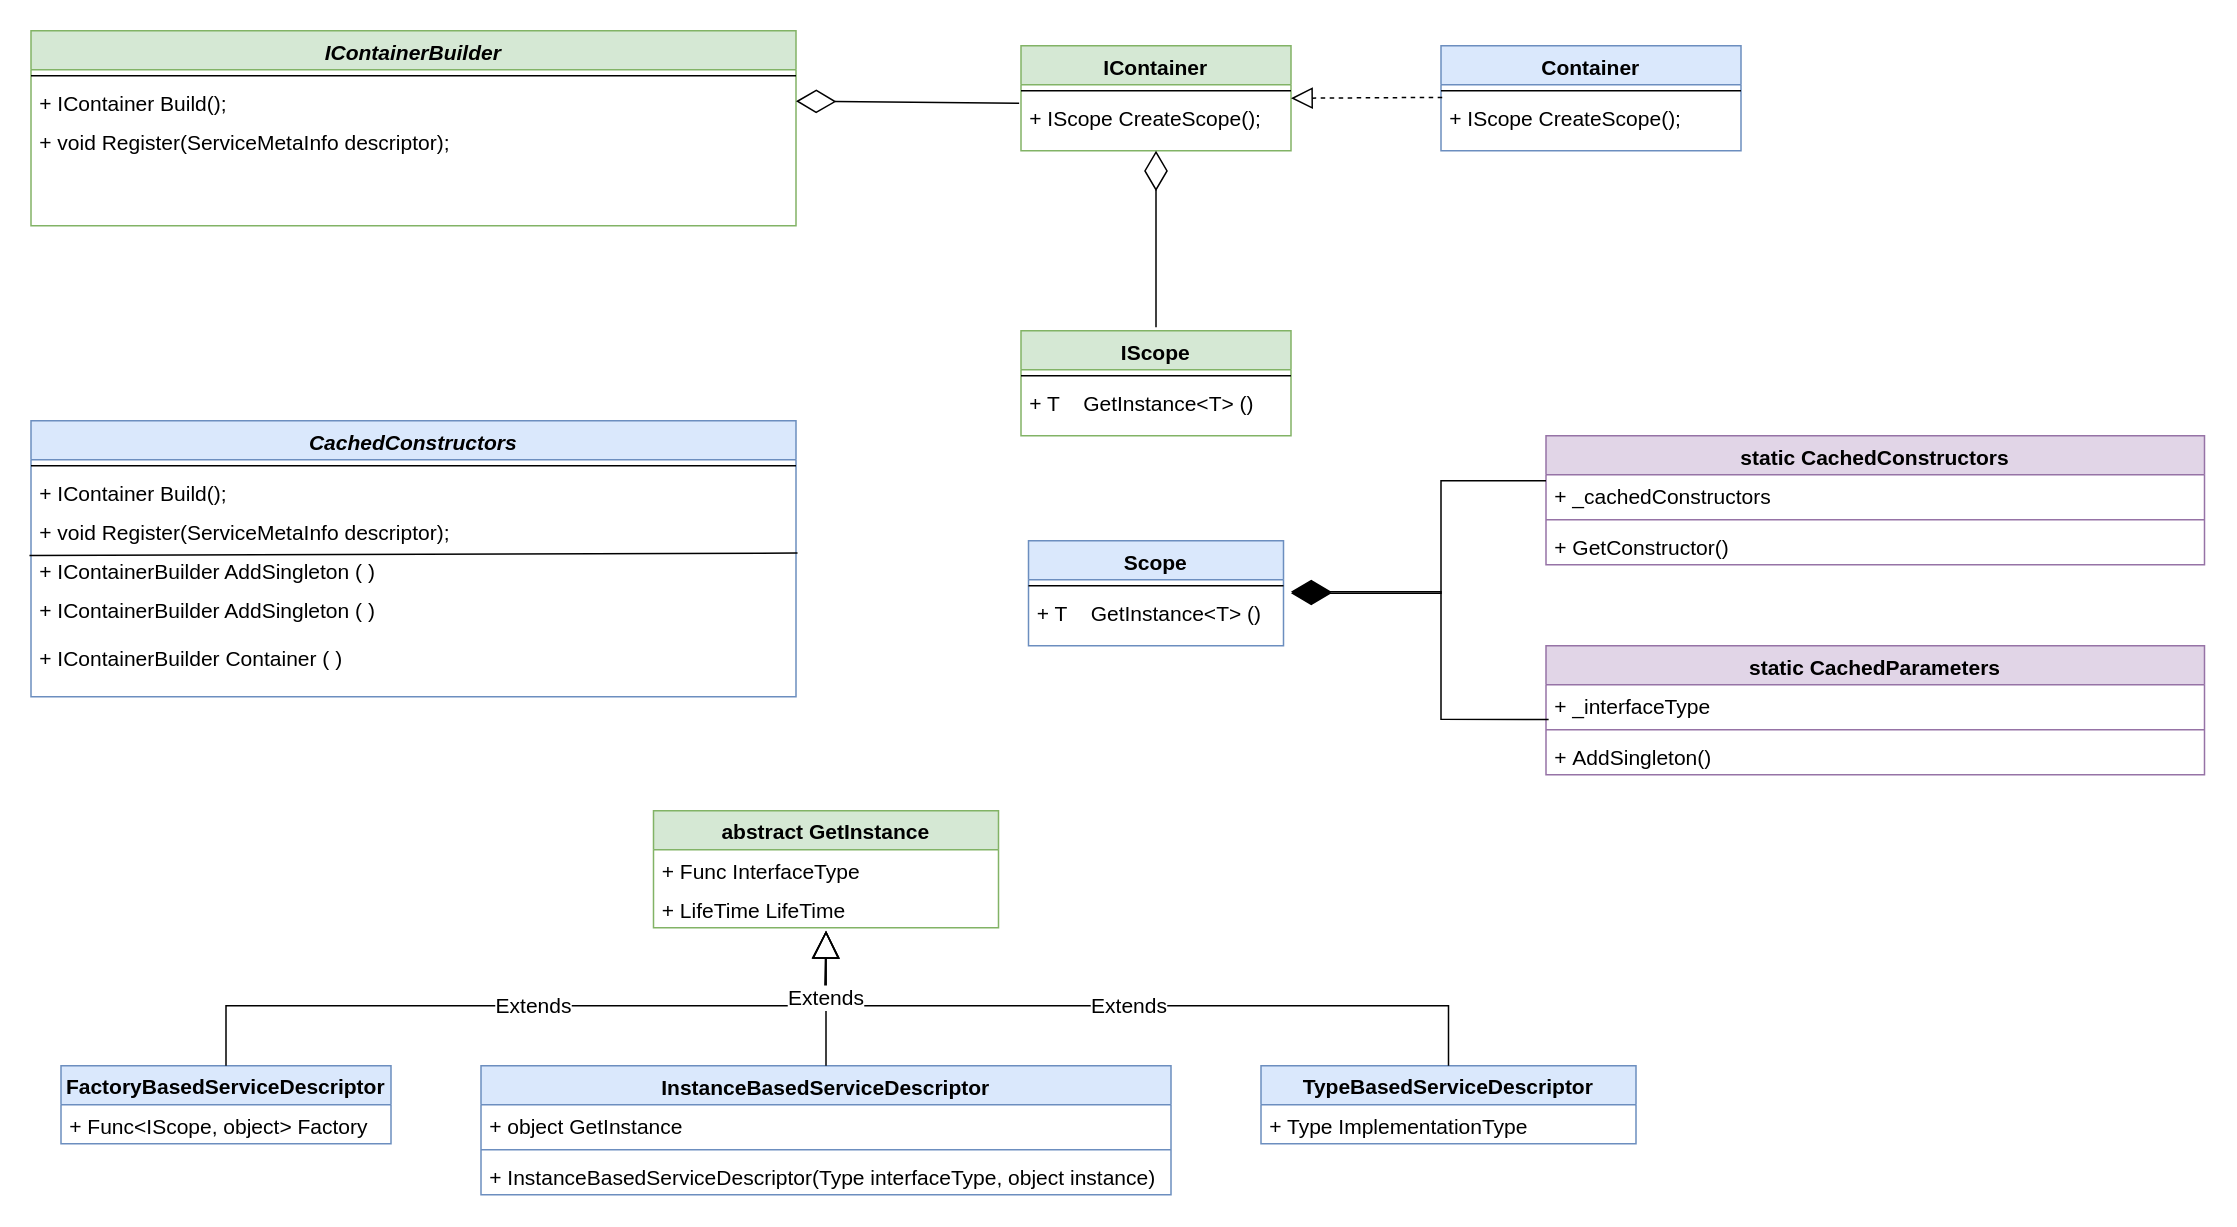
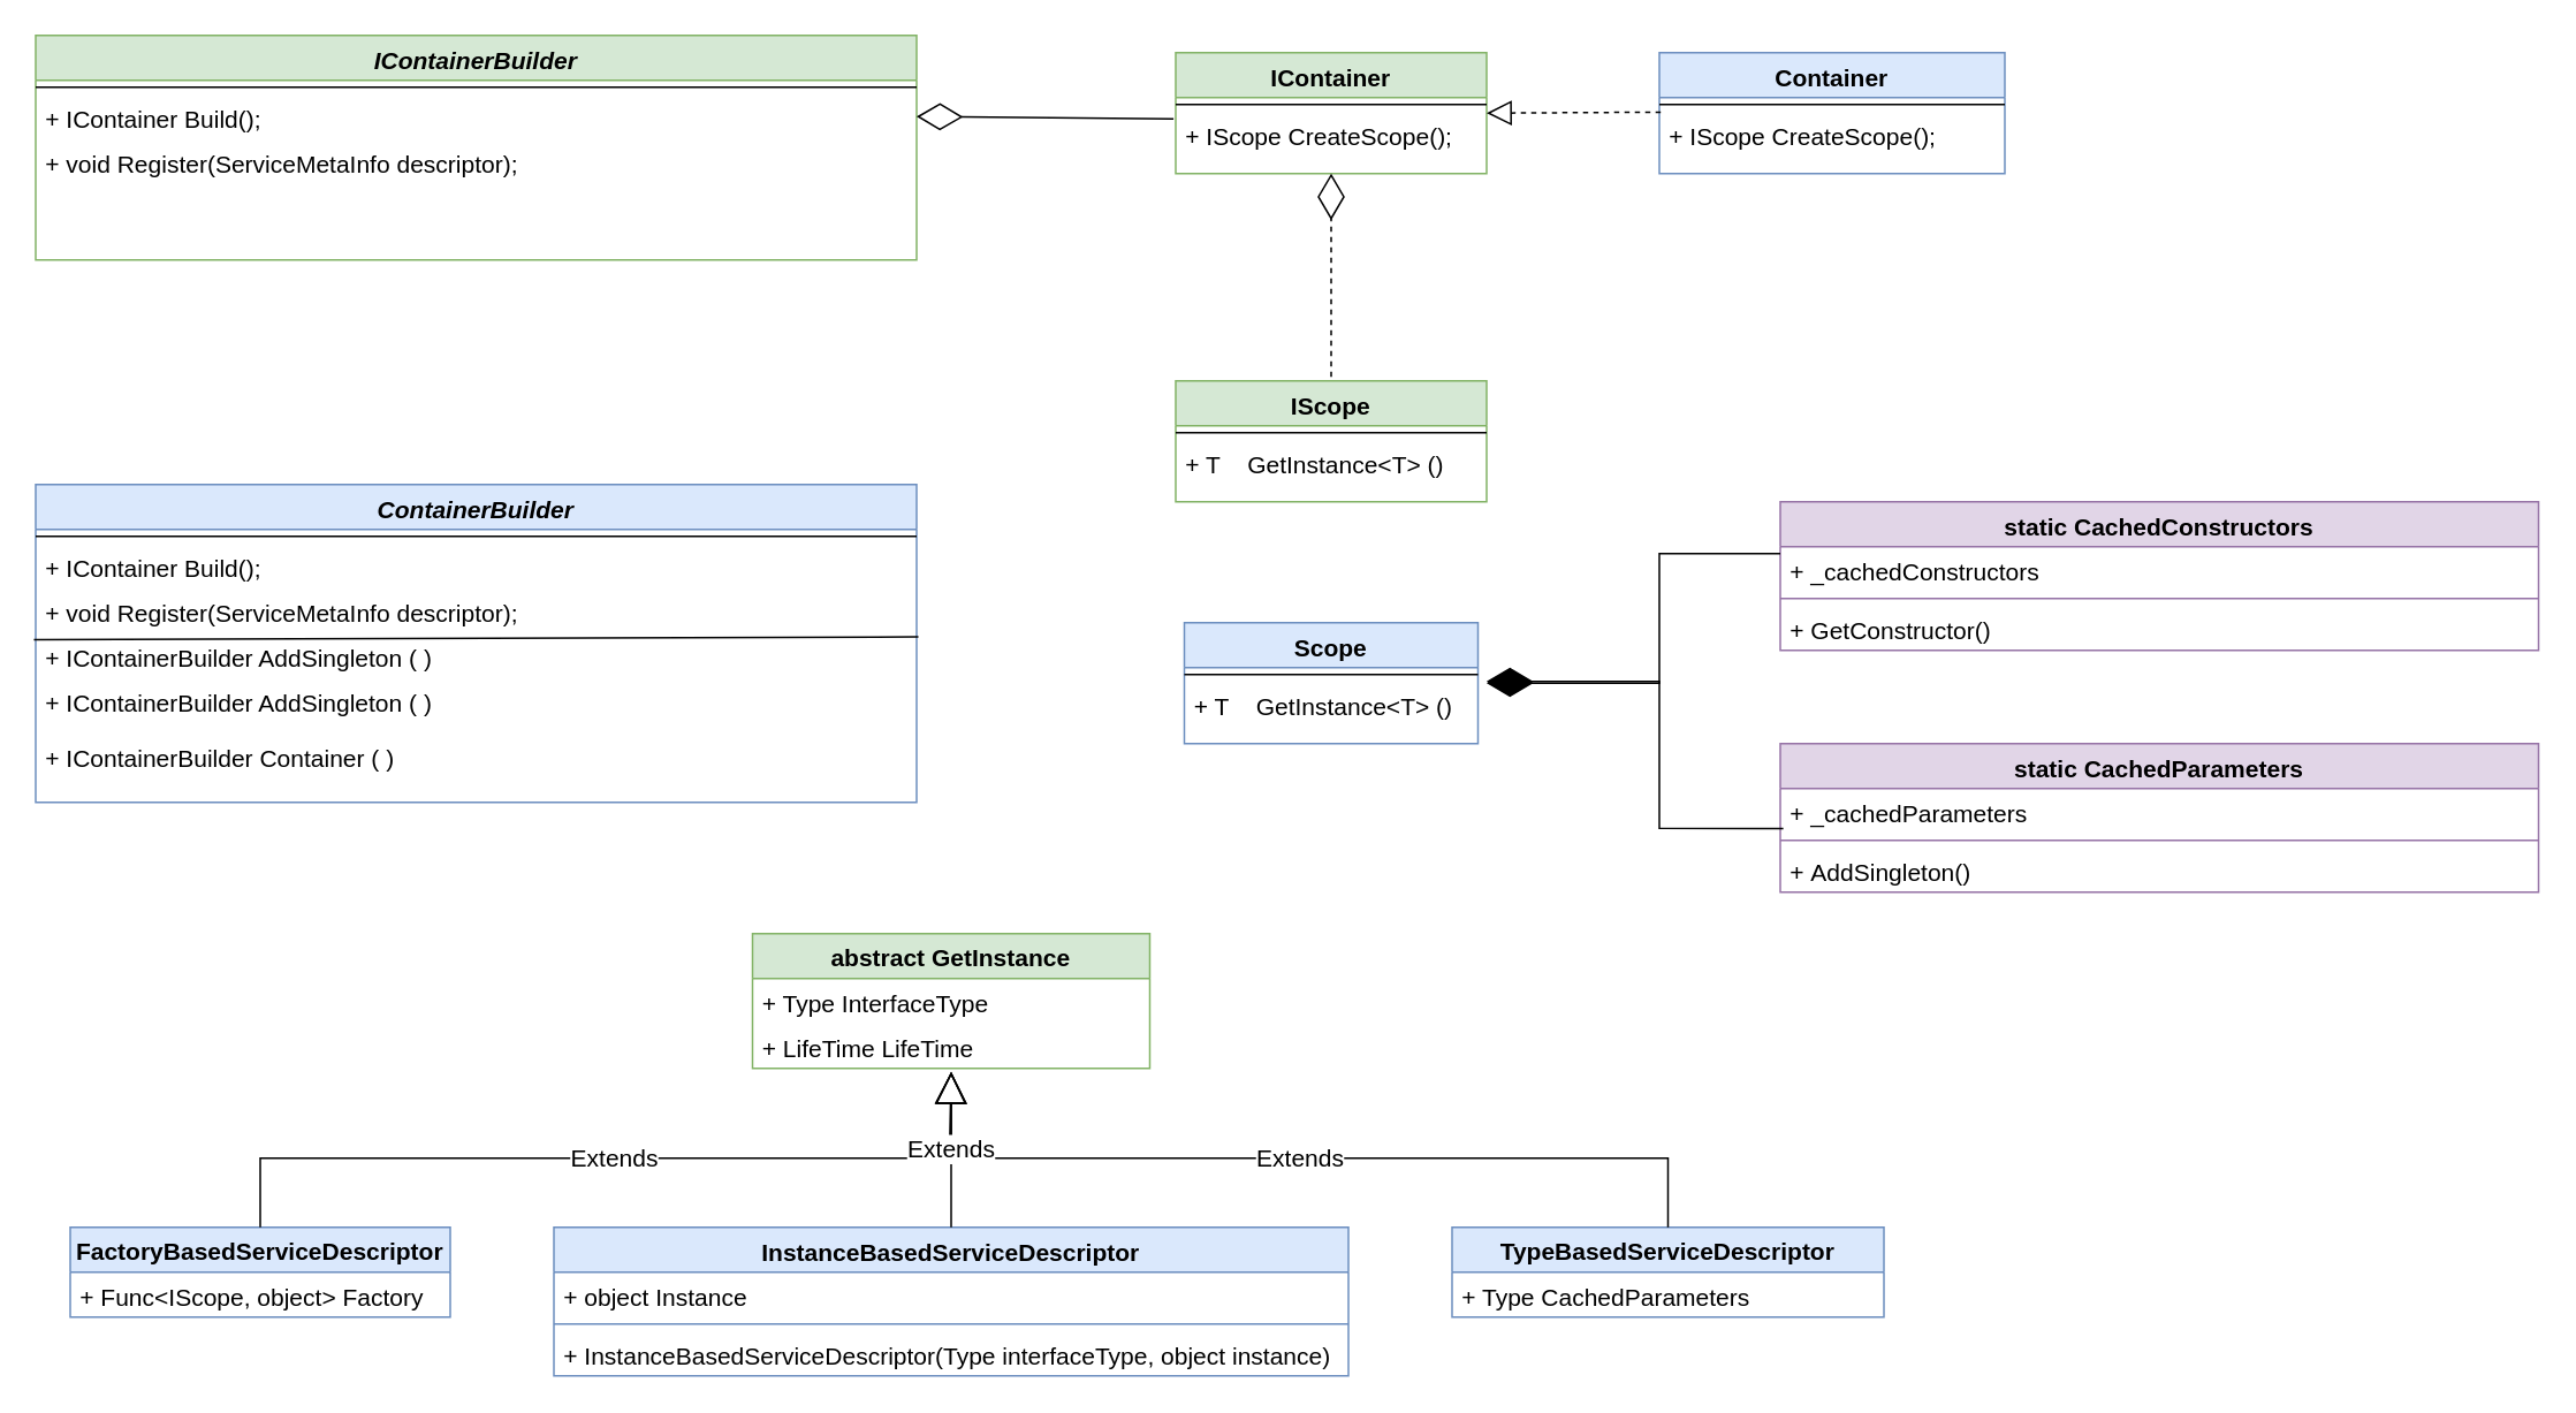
- <mxCell id="13" value="" style="endArrow=diamondThin;endFill=0;endSize=24;html=1;rounded=0;entryX=0.5;entryY=1;entryDx=0;entryDy=0;exitX=0.5;exitY=-0.034;exitDx=0;exitDy=0;exitPerimeter=0;" edge="1" parent="1" source="9" target="6"><mxGeometry width="160" relative="1" as="geometry"><mxPoint x="750" y="360" as="sourcePoint" /><mxPoint x="750" y="250" as="targetPoint" /></mxGeometry></mxCell>
+ <mxCell id="13" value="" style="endArrow=diamondThin;endFill=0;endSize=24;html=1;rounded=0;entryX=0.5;entryY=1;entryDx=0;entryDy=0;exitX=0.5;exitY=-0.034;exitDx=0;exitDy=0;exitPerimeter=0;dashed=1;" edge="1" parent="1" source="9" target="6"><mxGeometry width="160" relative="1" as="geometry"><mxPoint x="750" y="360" as="sourcePoint" /><mxPoint x="750" y="250" as="targetPoint" /></mxGeometry></mxCell>
- <mxCell id="17" value="CachedConstructors" style="swimlane;fontStyle=3;align=center;verticalAlign=top;childLayout=stackLayout;horizontal=1;startSize=26;horizontalStack=0;resizeParent=1;resizeLast=0;collapsible=1;marginBottom=0;rounded=0;shadow=0;strokeWidth=1;fillColor=#dae8fc;strokeColor=#6c8ebf;spacing=2;fontSize=14;" vertex="1" parent="1"><mxGeometry x="20" y="280" width="510" height="184" as="geometry"><mxRectangle x="230" y="140" width="160" height="26" as="alternateBounds" /></mxGeometry></mxCell>
+ <mxCell id="17" value="ContainerBuilder" style="swimlane;fontStyle=3;align=center;verticalAlign=top;childLayout=stackLayout;horizontal=1;startSize=26;horizontalStack=0;resizeParent=1;resizeLast=0;collapsible=1;marginBottom=0;rounded=0;shadow=0;strokeWidth=1;fillColor=#dae8fc;strokeColor=#6c8ebf;spacing=2;fontSize=14;" vertex="1" parent="1"><mxGeometry x="20" y="280" width="510" height="184" as="geometry"><mxRectangle x="230" y="140" width="160" height="26" as="alternateBounds" /></mxGeometry></mxCell>
- <mxCell id="49" value="+ _interfaceType " style="text;strokeColor=none;fillColor=none;align=left;verticalAlign=top;spacingLeft=4;spacingRight=4;overflow=hidden;rotatable=0;points=[[0,0.5],[1,0.5]];portConstraint=eastwest;fontSize=14;" vertex="1" parent="48"><mxGeometry y="26" width="439" height="26" as="geometry" /></mxCell>
+ <mxCell id="49" value="+ _cachedParameters " style="text;strokeColor=none;fillColor=none;align=left;verticalAlign=top;spacingLeft=4;spacingRight=4;overflow=hidden;rotatable=0;points=[[0,0.5],[1,0.5]];portConstraint=eastwest;fontSize=14;" vertex="1" parent="48"><mxGeometry y="26" width="439" height="26" as="geometry" /></mxCell>
- <mxCell id="34" value="+ Func InterfaceType" style="text;strokeColor=none;fillColor=none;align=left;verticalAlign=top;spacingLeft=4;spacingRight=4;overflow=hidden;rotatable=0;points=[[0,0.5],[1,0.5]];portConstraint=eastwest;fontSize=14;" vertex="1" parent="33"><mxGeometry y="26" width="230" height="26" as="geometry" /></mxCell>
+ <mxCell id="34" value="+ Type InterfaceType" style="text;strokeColor=none;fillColor=none;align=left;verticalAlign=top;spacingLeft=4;spacingRight=4;overflow=hidden;rotatable=0;points=[[0,0.5],[1,0.5]];portConstraint=eastwest;fontSize=14;" vertex="1" parent="33"><mxGeometry y="26" width="230" height="26" as="geometry" /></mxCell>
- <mxCell id="37" value="+ object GetInstance" style="text;strokeColor=none;fillColor=none;align=left;verticalAlign=top;spacingLeft=4;spacingRight=4;overflow=hidden;rotatable=0;points=[[0,0.5],[1,0.5]];portConstraint=eastwest;fontSize=14;" vertex="1" parent="36"><mxGeometry y="26" width="460" height="26" as="geometry" /></mxCell>
+ <mxCell id="37" value="+ object Instance" style="text;strokeColor=none;fillColor=none;align=left;verticalAlign=top;spacingLeft=4;spacingRight=4;overflow=hidden;rotatable=0;points=[[0,0.5],[1,0.5]];portConstraint=eastwest;fontSize=14;" vertex="1" parent="36"><mxGeometry y="26" width="460" height="26" as="geometry" /></mxCell>
- <mxCell id="32" value="+ Type ImplementationType" style="text;strokeColor=none;fillColor=none;align=left;verticalAlign=top;spacingLeft=4;spacingRight=4;overflow=hidden;rotatable=0;points=[[0,0.5],[1,0.5]];portConstraint=eastwest;fontSize=14;" vertex="1" parent="31"><mxGeometry y="26" width="250" height="26" as="geometry" /></mxCell>
+ <mxCell id="32" value="+ Type CachedParameters" style="text;strokeColor=none;fillColor=none;align=left;verticalAlign=top;spacingLeft=4;spacingRight=4;overflow=hidden;rotatable=0;points=[[0,0.5],[1,0.5]];portConstraint=eastwest;fontSize=14;" vertex="1" parent="31"><mxGeometry y="26" width="250" height="26" as="geometry" /></mxCell>
